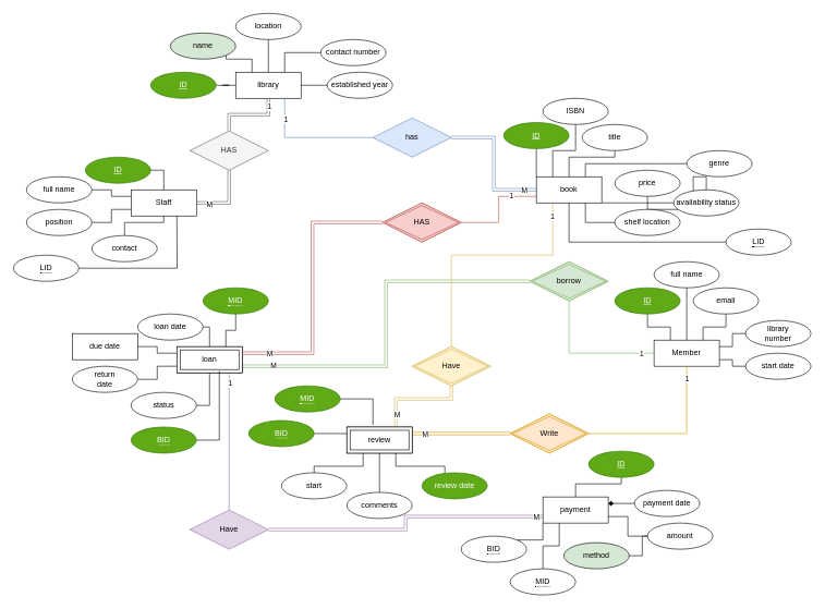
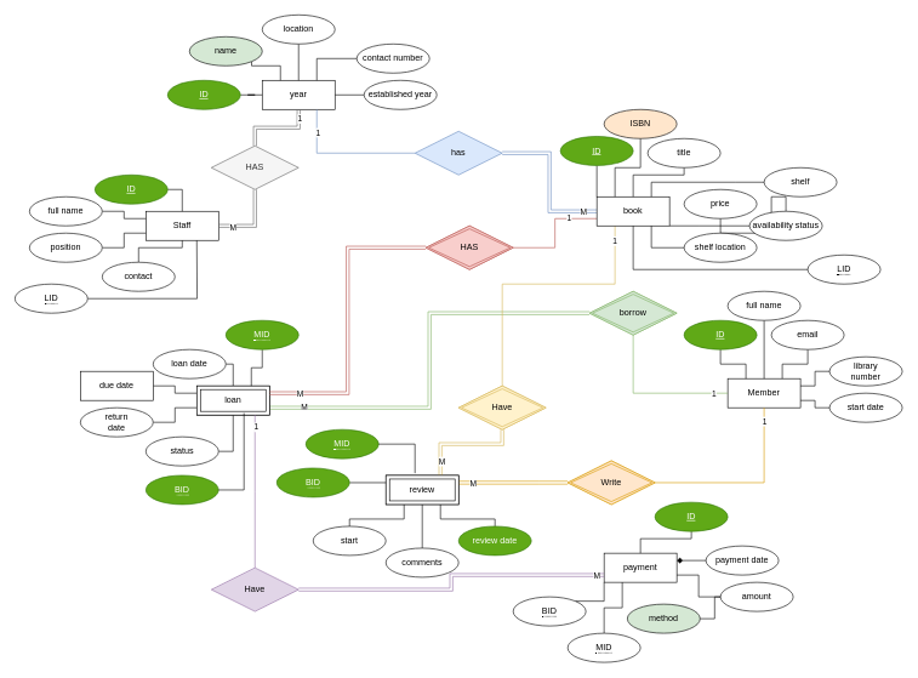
- <mxCell id="19" value="library" style="whiteSpace=wrap;html=1;align=center;container=0;" vertex="1" parent="18"><mxGeometry x="130" y="90" width="100" height="40" as="geometry" /></mxCell>
+ <mxCell id="19" value="year" style="whiteSpace=wrap;html=1;align=center;container=0;" vertex="1" parent="18"><mxGeometry x="130" y="90" width="100" height="40" as="geometry" /></mxCell>
- <mxCell id="107" value="ISBN" style="ellipse;whiteSpace=wrap;html=1;align=center;" vertex="1" parent="1"><mxGeometry x="830" y="150" width="100" height="40" as="geometry" /></mxCell>
+ <mxCell id="107" value="ISBN" style="ellipse;whiteSpace=wrap;html=1;align=center;fillColor=#ffe6cc;" vertex="1" parent="1"><mxGeometry x="830" y="150" width="100" height="40" as="geometry" /></mxCell>
- <mxCell id="111" value="genre" style="ellipse;whiteSpace=wrap;html=1;align=center;" vertex="1" parent="1"><mxGeometry x="1050" y="230" width="100" height="40" as="geometry" /></mxCell>
+ <mxCell id="111" value="shelf" style="ellipse;whiteSpace=wrap;html=1;align=center;" vertex="1" parent="1"><mxGeometry x="1050" y="230" width="100" height="40" as="geometry" /></mxCell>
- <mxCell id="11" value="review date" style="ellipse;whiteSpace=wrap;html=1;align=center;fillColor=#60a917;fontColor=#ffffff;strokeColor=#2D7600;" vertex="1" parent="1"><mxGeometry x="645" y="723" width="100" height="40" as="geometry" /></mxCell>
+ <mxCell id="11" value="review date" style="ellipse;whiteSpace=wrap;html=1;align=center;fillColor=#60a917;fontColor=#ffffff;strokeColor=#2D7600;" vertex="1" parent="1"><mxGeometry x="630" y="723" width="100" height="40" as="geometry" /></mxCell>
